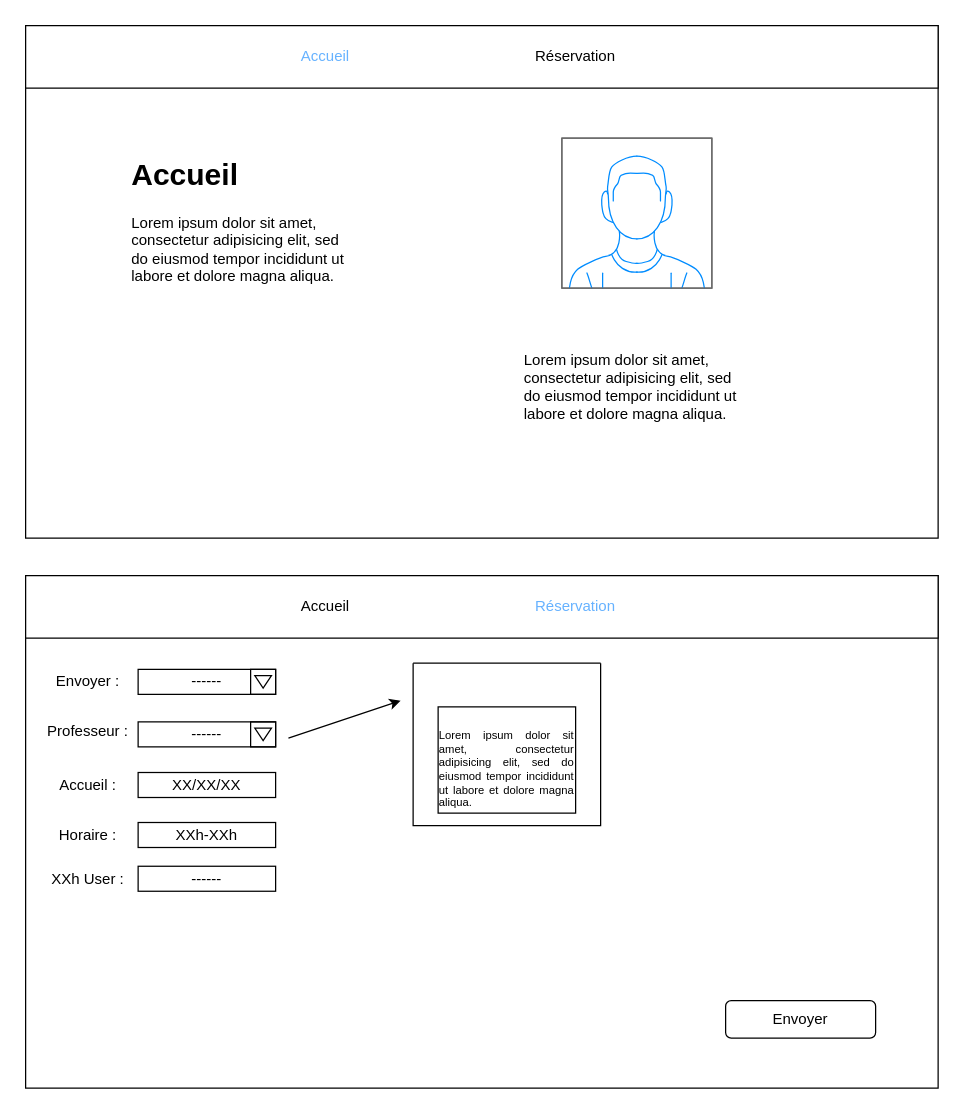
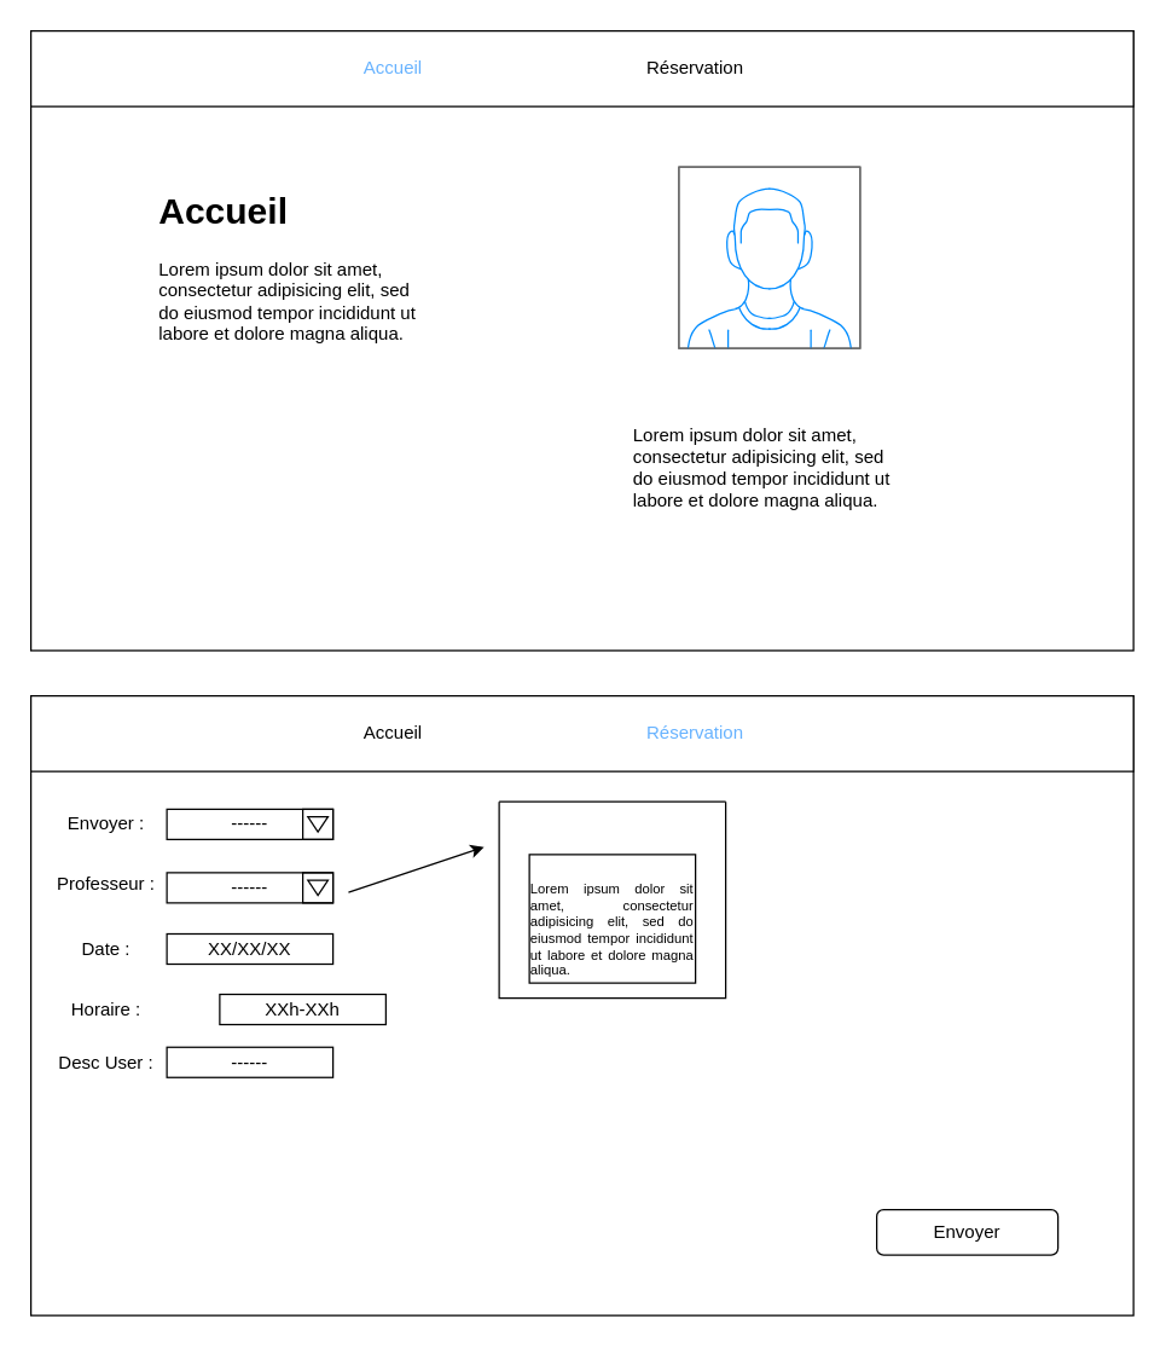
- <mxCell id="22" value="Accueil :" style="text;html=1;strokeColor=none;fillColor=none;align=center;verticalAlign=middle;whiteSpace=wrap;rounded=0;fontColor=#000000;" vertex="1" parent="1"><mxGeometry x="30" y="612.5" width="80" height="30" as="geometry" /></mxCell>
+ <mxCell id="22" value="Date :" style="text;html=1;strokeColor=none;fillColor=none;align=center;verticalAlign=middle;whiteSpace=wrap;rounded=0;fontColor=#000000;" vertex="1" parent="1"><mxGeometry x="30" y="612.5" width="80" height="30" as="geometry" /></mxCell>
- <mxCell id="18" value="&lt;font color=&quot;#000000&quot;&gt;XXh-XXh&lt;/font&gt;" style="rounded=0;whiteSpace=wrap;html=1;strokeColor=default;fontColor=#66B2FF;fillColor=none;" vertex="1" parent="1"><mxGeometry x="110" y="657.5" width="110" height="20" as="geometry" /></mxCell>
+ <mxCell id="18" value="&lt;font color=&quot;#000000&quot;&gt;XXh-XXh&lt;/font&gt;" style="rounded=0;whiteSpace=wrap;html=1;strokeColor=default;fontColor=#66B2FF;fillColor=none;" vertex="1" parent="1"><mxGeometry x="145" y="657.5" width="110" height="20" as="geometry" /></mxCell>
- <mxCell id="20" value="XXh User :" style="text;html=1;strokeColor=none;fillColor=none;align=center;verticalAlign=middle;whiteSpace=wrap;rounded=0;fontColor=#000000;" vertex="1" parent="1"><mxGeometry x="30" y="687.5" width="80" height="30" as="geometry" /></mxCell>
+ <mxCell id="20" value="Desc User :" style="text;html=1;strokeColor=none;fillColor=none;align=center;verticalAlign=middle;whiteSpace=wrap;rounded=0;fontColor=#000000;" vertex="1" parent="1"><mxGeometry x="30" y="687.5" width="80" height="30" as="geometry" /></mxCell>
